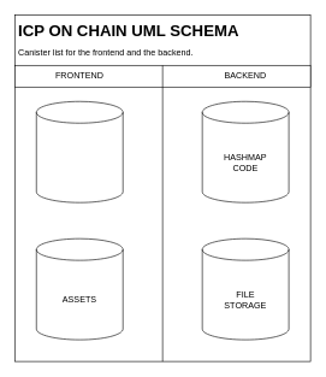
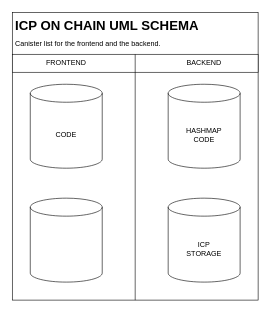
+ <mxCell id="4" value="CODE" style="text;html=1;strokeColor=none;fillColor=none;align=center;verticalAlign=middle;whiteSpace=wrap;rounded=0;" vertex="1" parent="1"><mxGeometry x="80" y="210" width="60" height="30" as="geometry" /></mxCell>
- <mxCell id="10" value="ASSETS" style="text;html=1;strokeColor=none;fillColor=none;align=center;verticalAlign=middle;whiteSpace=wrap;rounded=0;" vertex="1" parent="1"><mxGeometry x="80" y="400" width="60" height="30" as="geometry" /></mxCell>
- <mxCell id="8" value="FILE&lt;br&gt;STORAGE" style="text;html=1;strokeColor=none;fillColor=none;align=center;verticalAlign=middle;whiteSpace=wrap;rounded=0;" vertex="1" parent="1"><mxGeometry x="310" y="400" width="60" height="30" as="geometry" /></mxCell>
+ <mxCell id="8" value="ICP&lt;br&gt;STORAGE" style="text;html=1;strokeColor=none;fillColor=none;align=center;verticalAlign=middle;whiteSpace=wrap;rounded=0;" vertex="1" parent="1"><mxGeometry x="310" y="400" width="60" height="30" as="geometry" /></mxCell>
